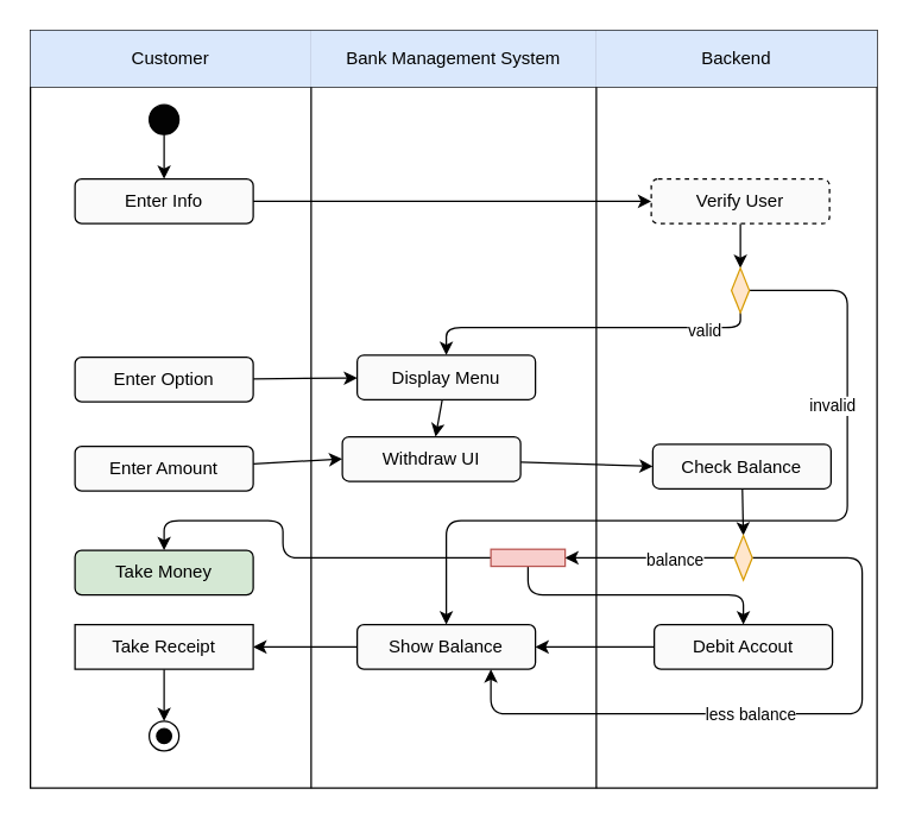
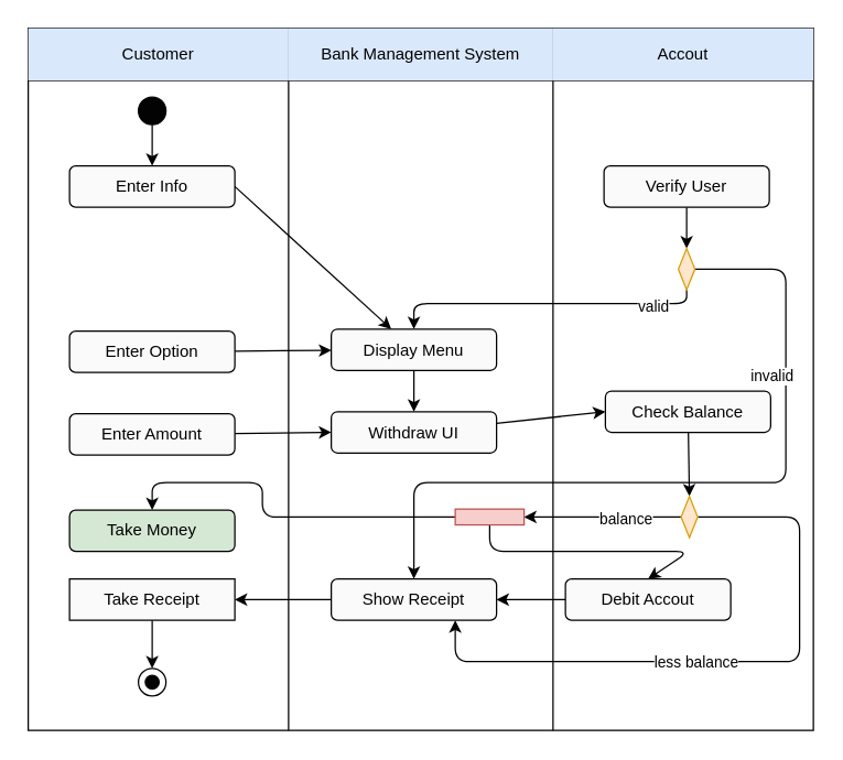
- <mxCell id="6" value="Backend" style="shape=partialRectangle;html=1;whiteSpace=wrap;connectable=0;fillColor=#dae8fc;top=0;left=0;bottom=0;right=0;overflow=hidden;strokeColor=#6c8ebf;" vertex="1" parent="3"><mxGeometry x="381" width="189" height="38" as="geometry"><mxRectangle width="189" height="38" as="alternateBounds" /></mxGeometry></mxCell>
+ <mxCell id="6" value="Accout" style="shape=partialRectangle;html=1;whiteSpace=wrap;connectable=0;fillColor=#dae8fc;top=0;left=0;bottom=0;right=0;overflow=hidden;strokeColor=#6c8ebf;" vertex="1" parent="3"><mxGeometry x="381" width="189" height="38" as="geometry"><mxRectangle width="189" height="38" as="alternateBounds" /></mxGeometry></mxCell>
- <mxCell id="14" style="edgeStyle=none;html=1;entryX=0;entryY=0.5;entryDx=0;entryDy=0;exitX=1;exitY=0.5;exitDx=0;exitDy=0;" edge="1" parent="1" source="13" target="20"><mxGeometry relative="1" as="geometry"><mxPoint x="360" y="135" as="sourcePoint" /></mxGeometry></mxCell>
+ <mxCell id="14" style="edgeStyle=none;html=1;exitX=1;exitY=0.5;exitDx=0;exitDy=0;" edge="1" parent="1" source="13" target="16"><mxGeometry relative="1" as="geometry"><mxPoint x="360" y="135" as="sourcePoint" /></mxGeometry></mxCell>
- <mxCell id="20" value="Verify User" style="whiteSpace=wrap;html=1;fillColor=#FAFAFA;rounded=1;dashed=1;" vertex="1" parent="1"><mxGeometry x="438" y="120" width="120" height="30" as="geometry" /></mxCell>
+ <mxCell id="20" value="Verify User" style="whiteSpace=wrap;html=1;fillColor=#FAFAFA;rounded=1;" vertex="1" parent="1"><mxGeometry x="438" y="120" width="120" height="30" as="geometry" /></mxCell>
- <mxCell id="29" value="Withdraw UI" style="whiteSpace=wrap;html=1;fillColor=#FAFAFA;rounded=1;" vertex="1" parent="1"><mxGeometry x="230" y="293.5" width="120" height="30" as="geometry" /></mxCell>
+ <mxCell id="29" value="Withdraw UI" style="whiteSpace=wrap;html=1;fillColor=#FAFAFA;rounded=1;" vertex="1" parent="1"><mxGeometry x="240" y="298.5" width="120" height="30" as="geometry" /></mxCell>
- <mxCell id="39" value="Check Balance" style="whiteSpace=wrap;html=1;fillColor=#FAFAFA;rounded=1;" vertex="1" parent="1"><mxGeometry x="439" y="298.5" width="120" height="30" as="geometry" /></mxCell>
+ <mxCell id="39" value="Check Balance" style="whiteSpace=wrap;html=1;fillColor=#FAFAFA;rounded=1;" vertex="1" parent="1"><mxGeometry x="439" y="283.5" width="120" height="30" as="geometry" /></mxCell>
- <mxCell id="33" value="Show Balance" style="whiteSpace=wrap;html=1;fillColor=#FAFAFA;rounded=1;" vertex="1" parent="1"><mxGeometry x="240" y="420" width="120" height="30" as="geometry" /></mxCell>
+ <mxCell id="33" value="Show Receipt" style="whiteSpace=wrap;html=1;fillColor=#FAFAFA;rounded=1;" vertex="1" parent="1"><mxGeometry x="240" y="420" width="120" height="30" as="geometry" /></mxCell>
- <mxCell id="27" value="Debit Accout" style="whiteSpace=wrap;html=1;fillColor=#FAFAFA;rounded=1;" vertex="1" parent="1"><mxGeometry x="440" y="420" width="120" height="30" as="geometry" /></mxCell>
+ <mxCell id="27" value="Debit Accout" style="whiteSpace=wrap;html=1;fillColor=#FAFAFA;rounded=1;" vertex="1" parent="1"><mxGeometry x="410" y="420" width="120" height="30" as="geometry" /></mxCell>
